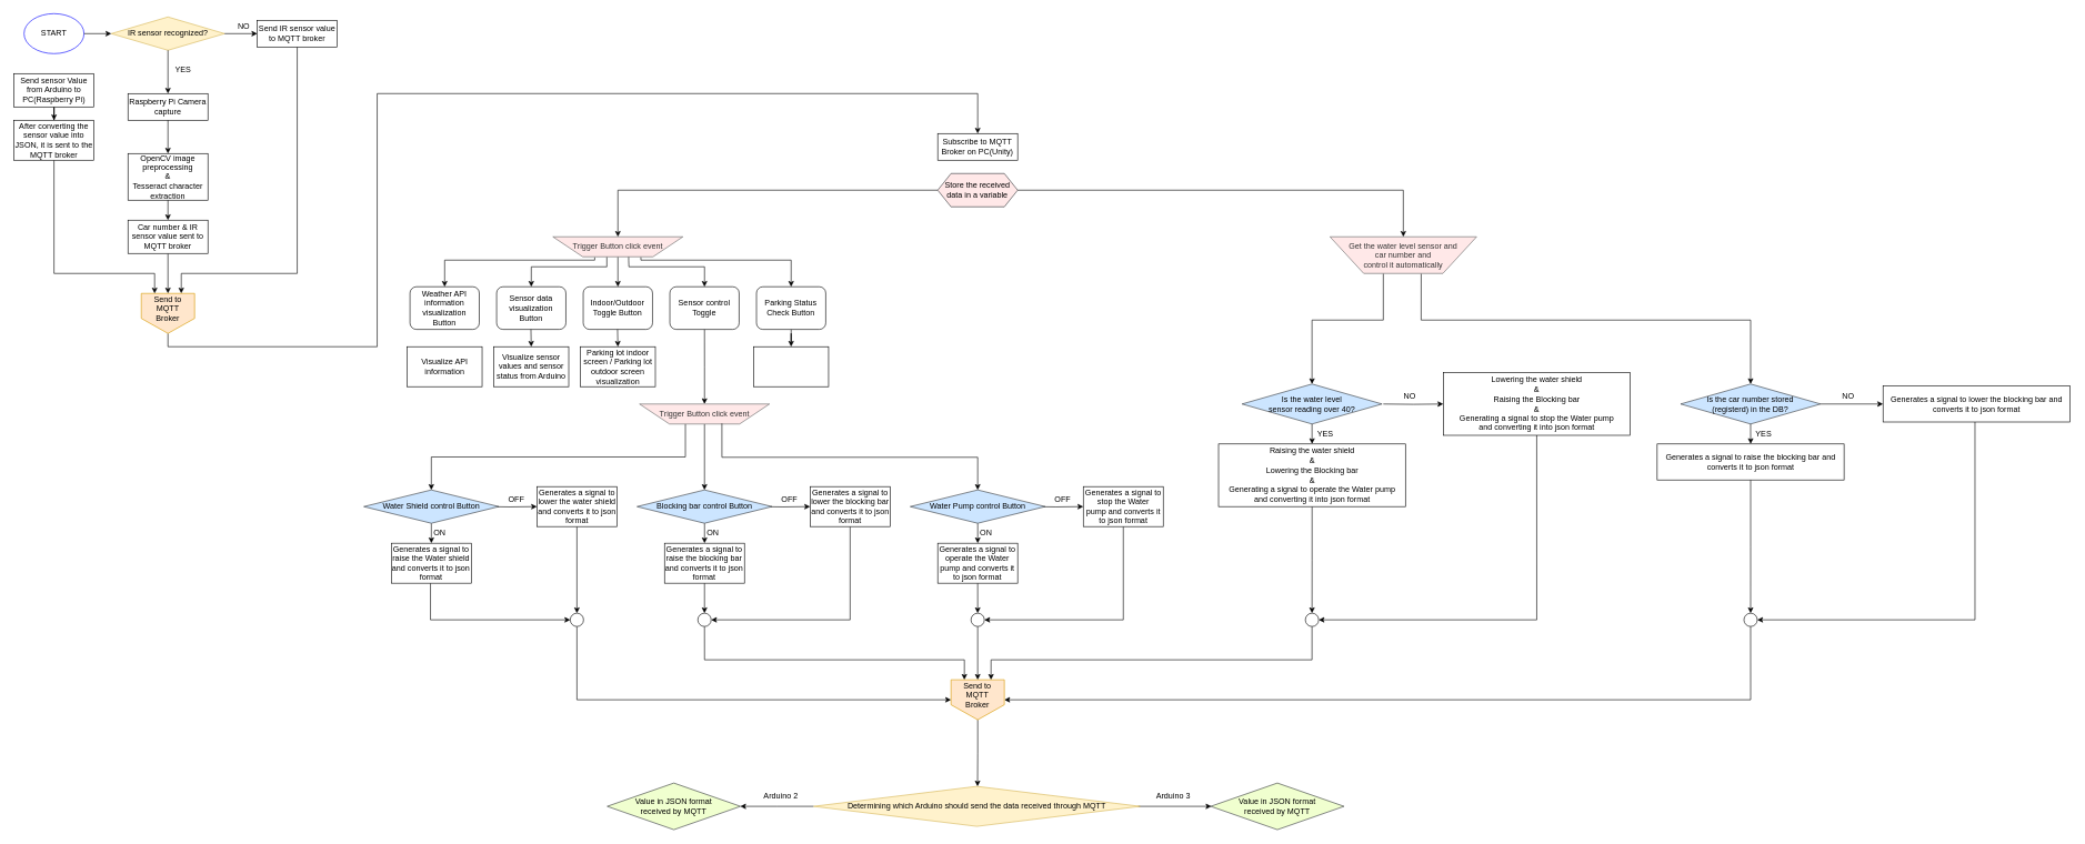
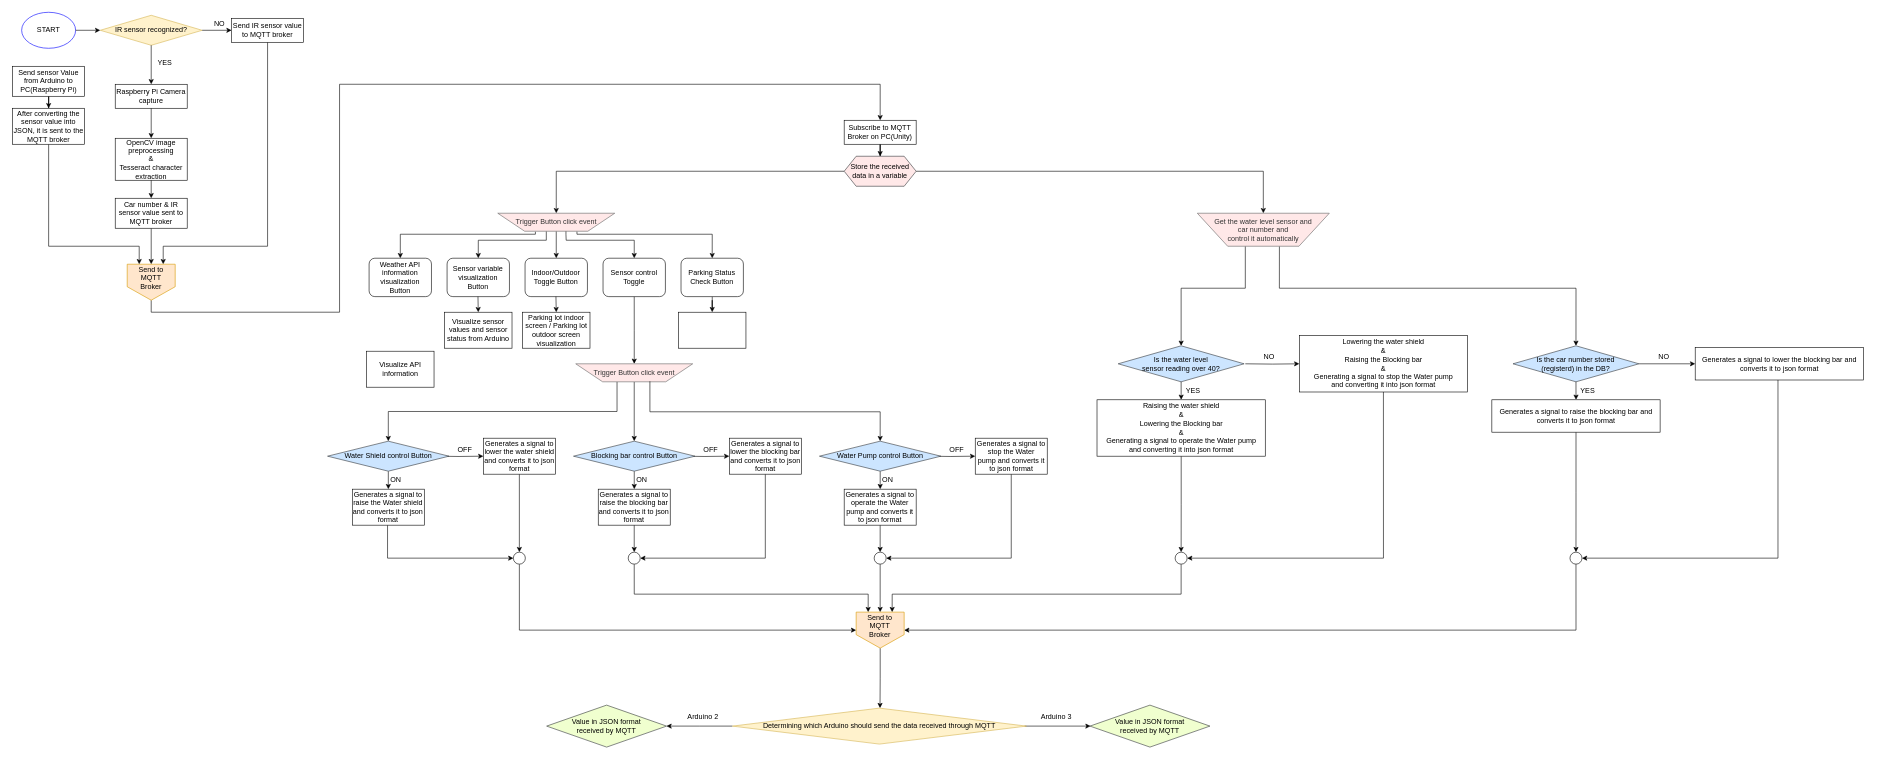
+ <mxCell id="23" style="edgeStyle=orthogonalEdgeStyle;rounded=0;orthogonalLoop=1;jettySize=auto;html=1;entryX=0.5;entryY=0;entryDx=0;entryDy=0;" edge="1" parent="1" source="24" target="27"><mxGeometry relative="1" as="geometry" /></mxCell>
- <mxCell id="36" value="Sensor data visualization Button" style="rounded=1;whiteSpace=wrap;html=1;" vertex="1" parent="1"><mxGeometry x="744.25" y="430" width="104" height="64" as="geometry" /></mxCell>
+ <mxCell id="36" value="Sensor variable visualization Button" style="rounded=1;whiteSpace=wrap;html=1;" vertex="1" parent="1"><mxGeometry x="744.25" y="430" width="104" height="64" as="geometry" /></mxCell>
- <mxCell id="41" value="Visualize API information" style="rounded=0;whiteSpace=wrap;html=1;" vertex="1" parent="1"><mxGeometry x="610" y="520" width="112.5" height="60" as="geometry" /></mxCell>
+ <mxCell id="41" value="Visualize API information" style="rounded=0;whiteSpace=wrap;html=1;" vertex="1" parent="1"><mxGeometry x="610" y="585" width="112.5" height="60" as="geometry" /></mxCell>
